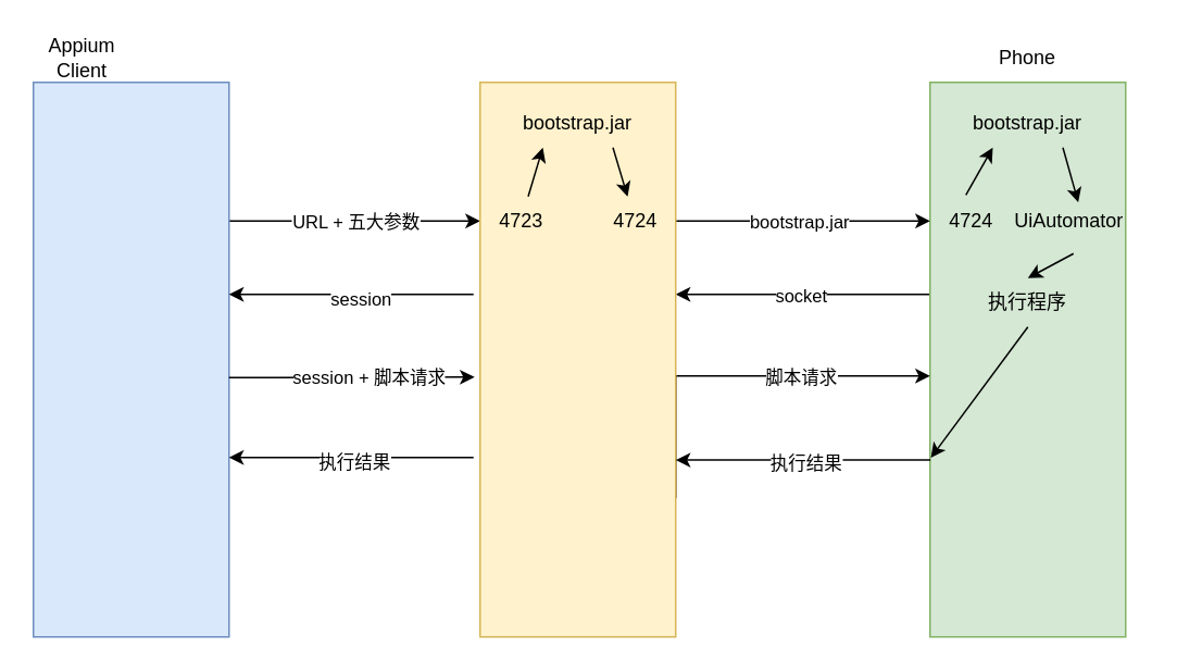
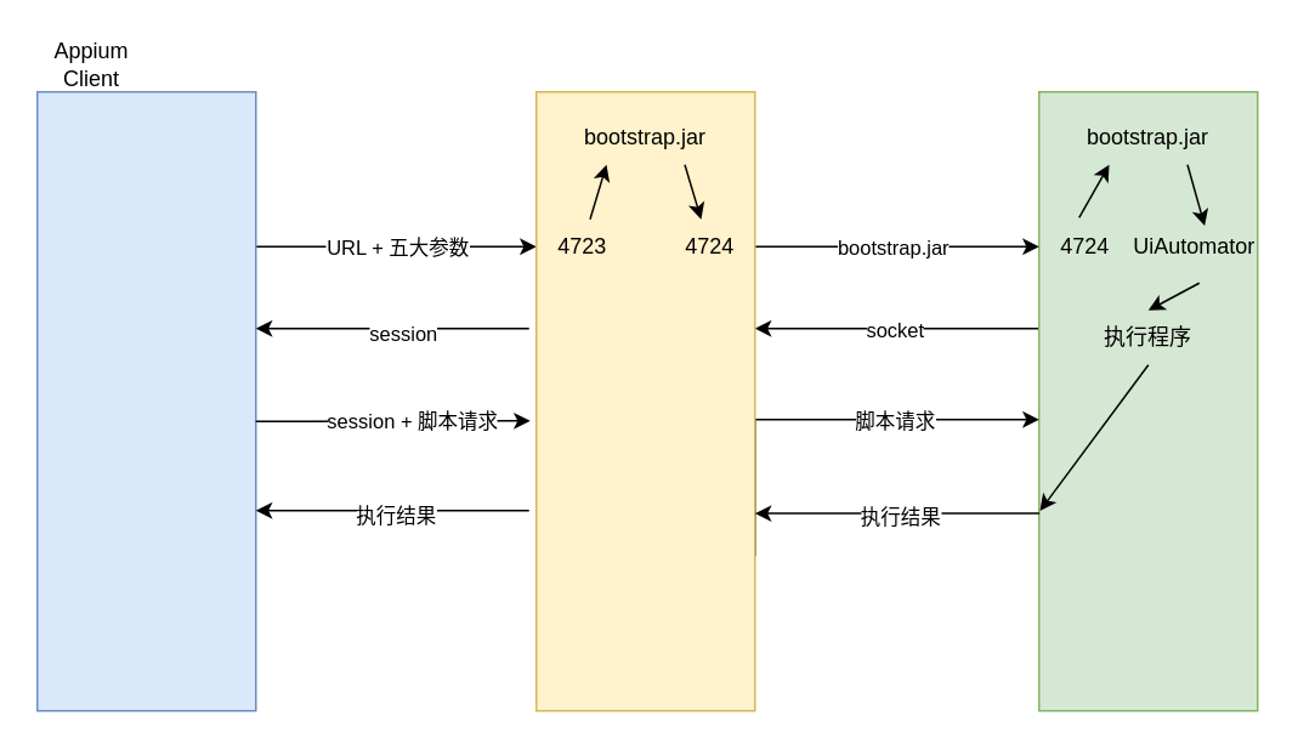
- <mxCell id="14" value="Phone" style="text;html=1;align=center;verticalAlign=middle;whiteSpace=wrap;rounded=0;" vertex="1" parent="1"><mxGeometry x="600" y="20" width="60" height="30" as="geometry" /></mxCell>
